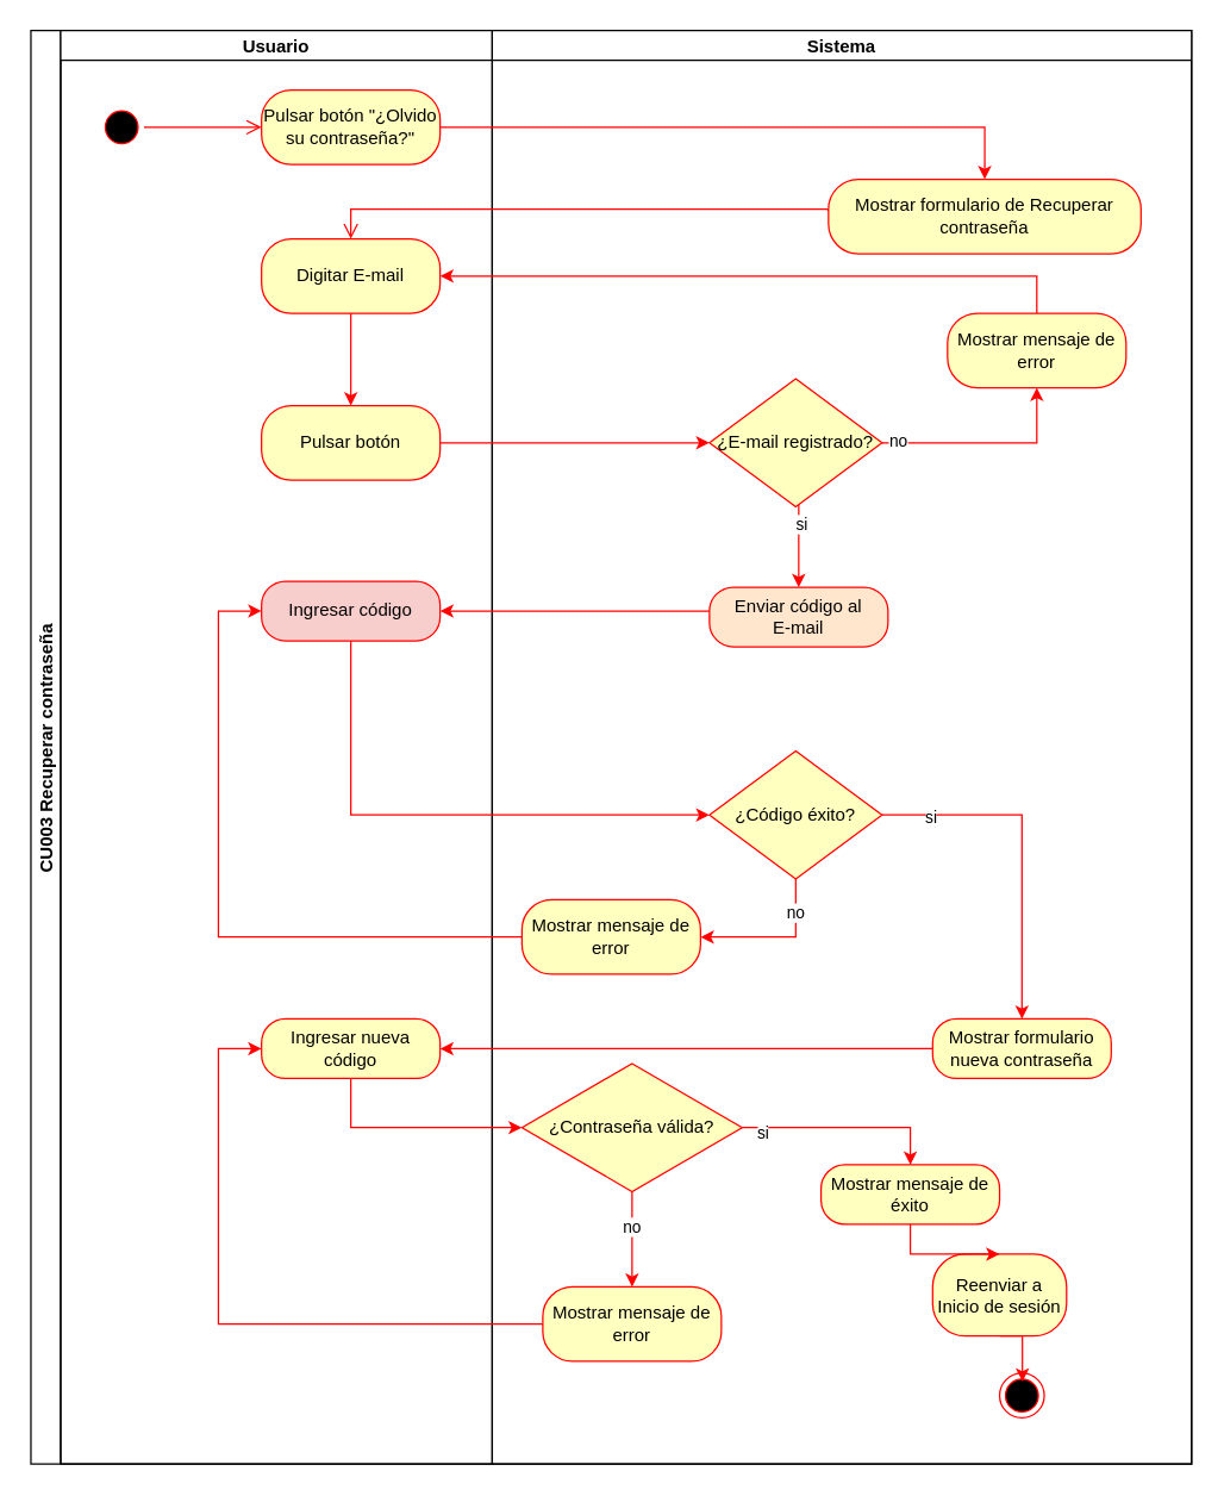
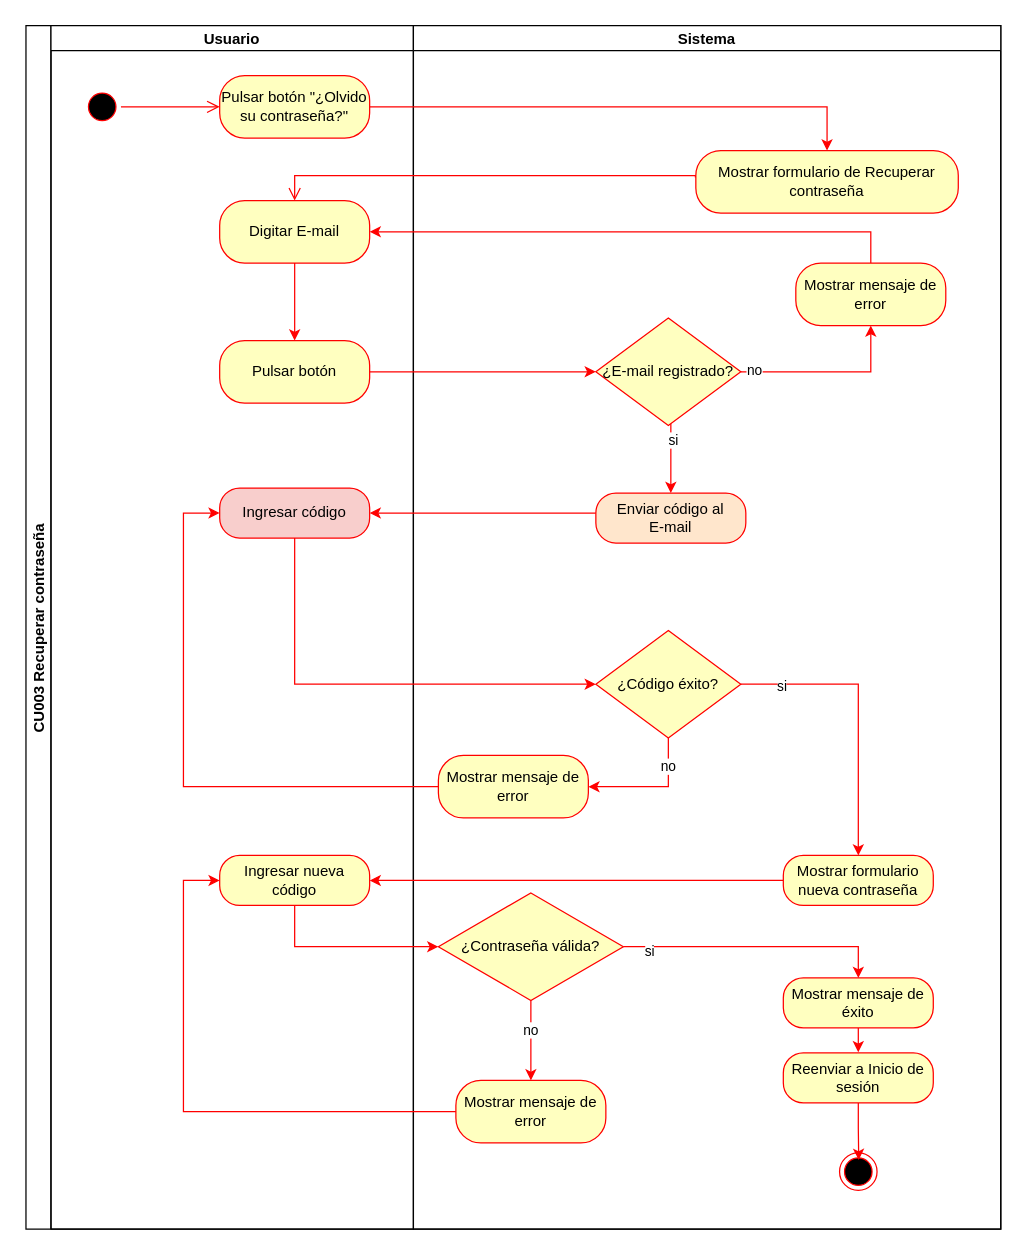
- <mxCell id="43" value="Mostrar mensaje de éxito" style="rounded=1;whiteSpace=wrap;html=1;arcSize=40;fontColor=#000000;fillColor=#ffffc0;strokeColor=#ff0000;" vertex="1" parent="7"><mxGeometry x="221" y="762" width="120" height="40" as="geometry" /></mxCell>
+ <mxCell id="43" value="Mostrar mensaje de éxito" style="rounded=1;whiteSpace=wrap;html=1;arcSize=40;fontColor=#000000;fillColor=#ffffc0;strokeColor=#ff0000;" vertex="1" parent="7"><mxGeometry x="296" y="762" width="120" height="40" as="geometry" /></mxCell>
- <mxCell id="44" value="Reenviar a Inicio de sesión" style="rounded=1;whiteSpace=wrap;html=1;arcSize=40;fontColor=#000000;fillColor=#ffffc0;strokeColor=#ff0000;" vertex="1" parent="7"><mxGeometry x="296" y="822" width="90" height="55" as="geometry" /></mxCell>
+ <mxCell id="44" value="Reenviar a Inicio de sesión" style="rounded=1;whiteSpace=wrap;html=1;arcSize=40;fontColor=#000000;fillColor=#ffffc0;strokeColor=#ff0000;" vertex="1" parent="7"><mxGeometry x="296" y="822" width="120" height="40" as="geometry" /></mxCell>
